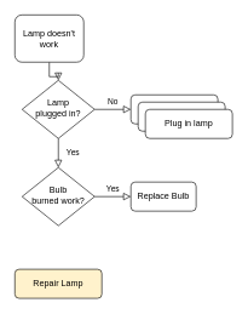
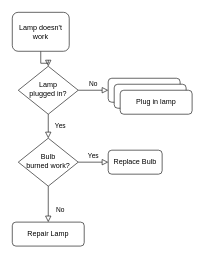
+ <mxCell id="8" value="No" style="rounded=0;html=1;jettySize=auto;orthogonalLoop=1;fontSize=11;endArrow=block;endFill=0;endSize=8;strokeWidth=1;shadow=0;labelBackgroundColor=none;edgeStyle=orthogonalEdgeStyle;" parent="1" source="10" target="11" edge="1"><mxGeometry x="0.333" y="20" relative="1" as="geometry"><mxPoint as="offset" /></mxGeometry></mxCell>
- <mxCell id="11" value="Repair Lamp" style="rounded=1;whiteSpace=wrap;html=1;fontSize=12;glass=0;strokeWidth=1;shadow=0;fillColor=#fff2cc;" parent="1" vertex="1"><mxGeometry x="20" y="370" width="120" height="40" as="geometry" /></mxCell>
+ <mxCell id="11" value="Repair Lamp" style="rounded=1;whiteSpace=wrap;html=1;fontSize=12;glass=0;strokeWidth=1;shadow=0;" parent="1" vertex="1"><mxGeometry x="20" y="370" width="120" height="40" as="geometry" /></mxCell>
